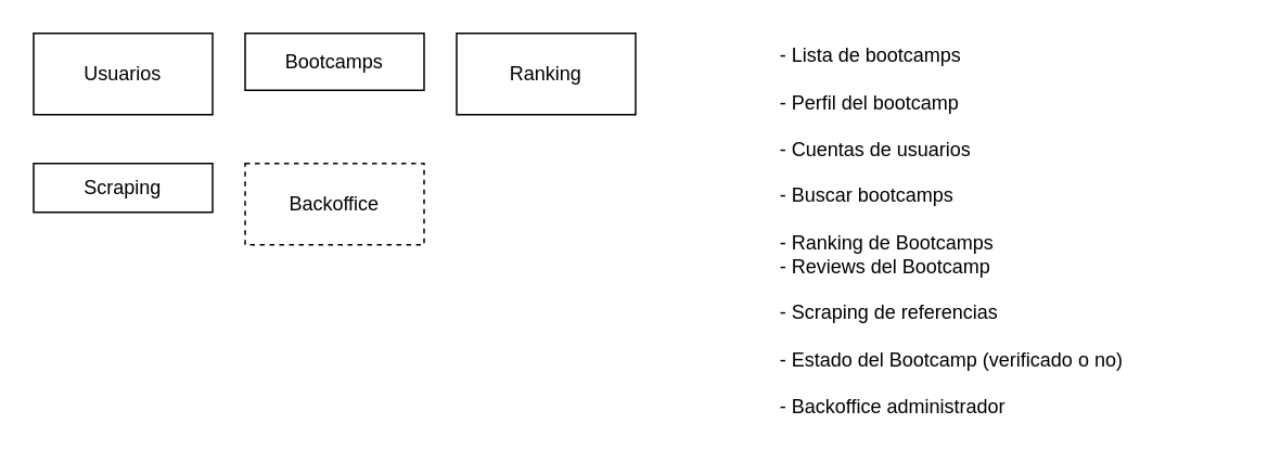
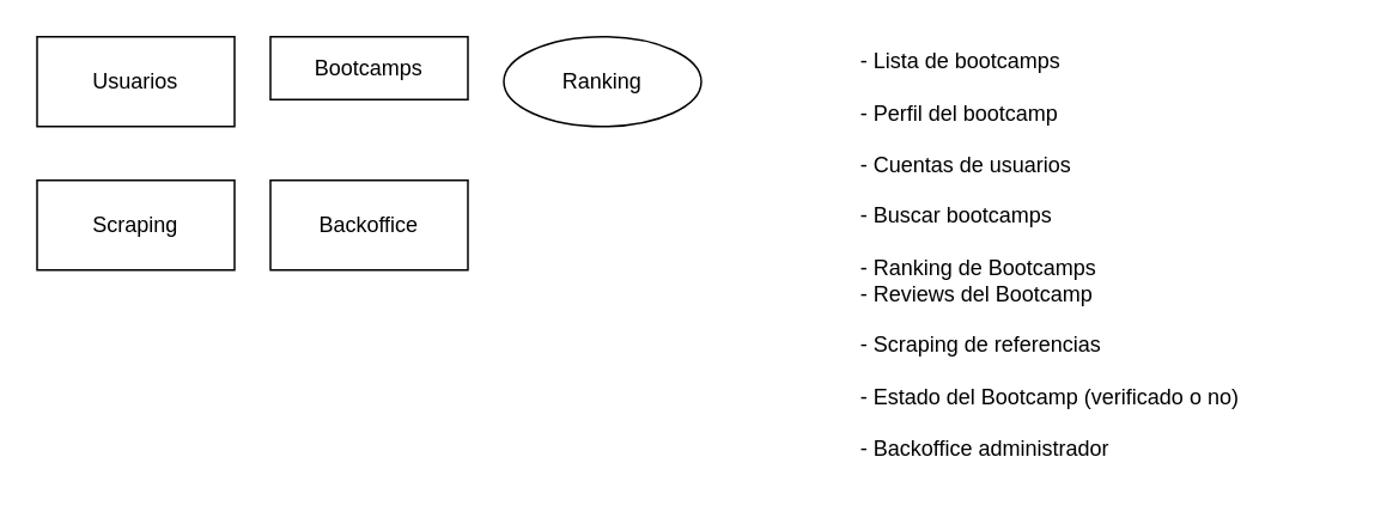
- <mxCell id="7" value="Ranking" style="html=1;whiteSpace=wrap;" vertex="1" parent="1"><mxGeometry x="280" y="20" width="110" height="50" as="geometry" /></mxCell>
+ <mxCell id="7" value="Ranking" style="ellipse;html=1;whiteSpace=wrap;" vertex="1" parent="1"><mxGeometry x="280" y="20" width="110" height="50" as="geometry" /></mxCell>
- <mxCell id="5" value="Scraping" style="html=1;whiteSpace=wrap;" vertex="1" parent="1"><mxGeometry x="20" y="100" width="110" height="30" as="geometry" /></mxCell>
+ <mxCell id="5" value="Scraping" style="html=1;whiteSpace=wrap;" vertex="1" parent="1"><mxGeometry x="20" y="100" width="110" height="50" as="geometry" /></mxCell>
- <mxCell id="6" value="Backoffice" style="html=1;whiteSpace=wrap;dashed=1;" vertex="1" parent="1"><mxGeometry x="150" y="100" width="110" height="50" as="geometry" /></mxCell>
+ <mxCell id="6" value="Backoffice" style="html=1;whiteSpace=wrap;" vertex="1" parent="1"><mxGeometry x="150" y="100" width="110" height="50" as="geometry" /></mxCell>
